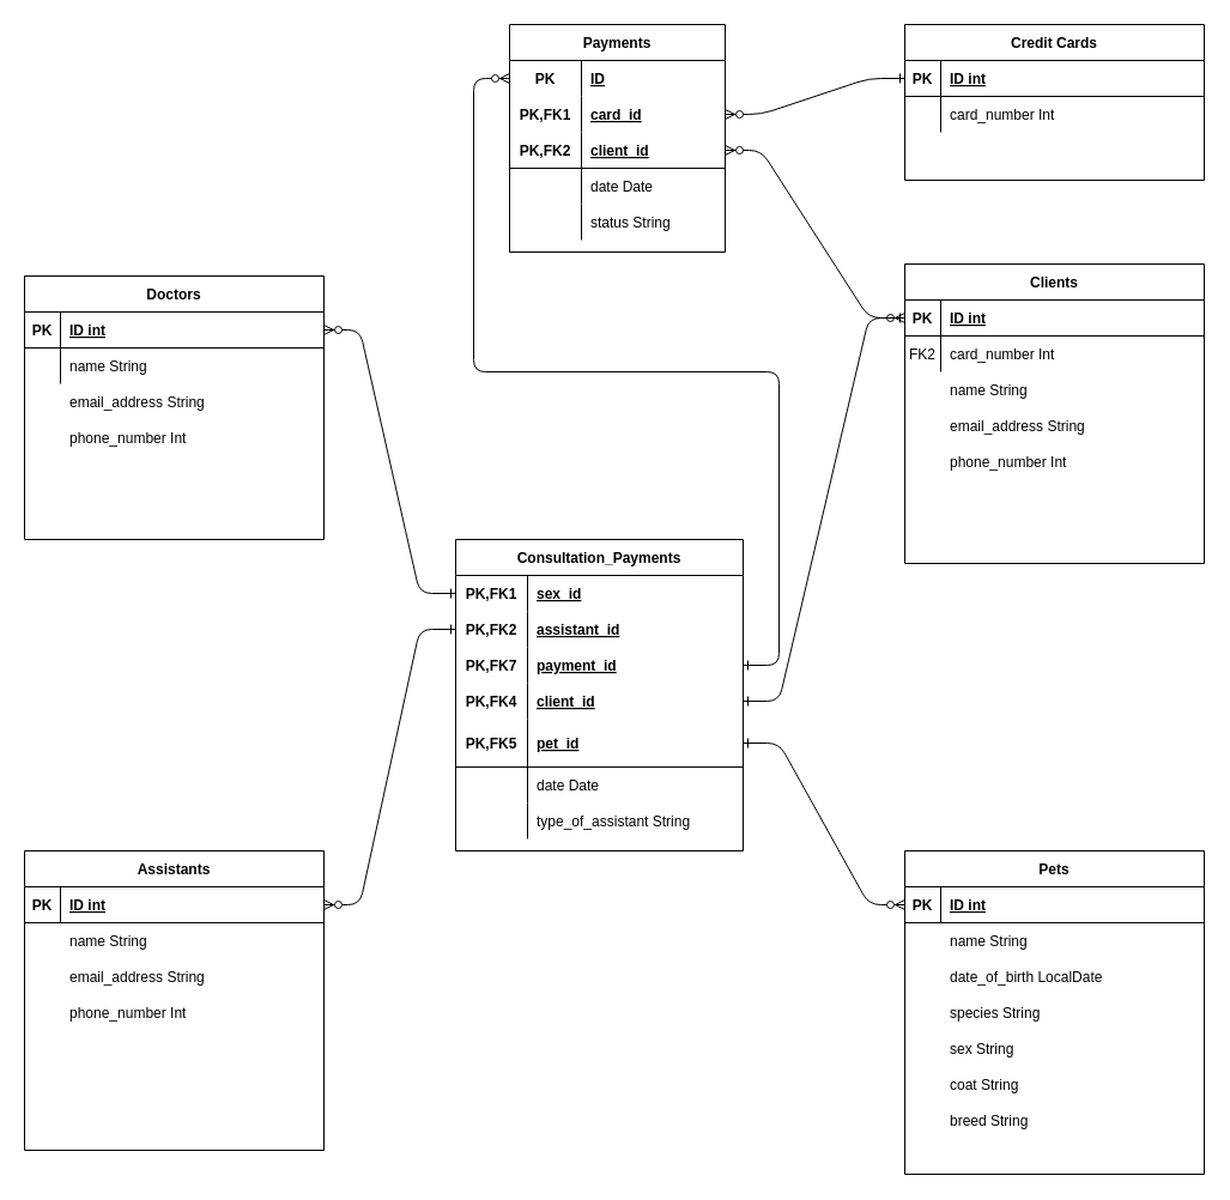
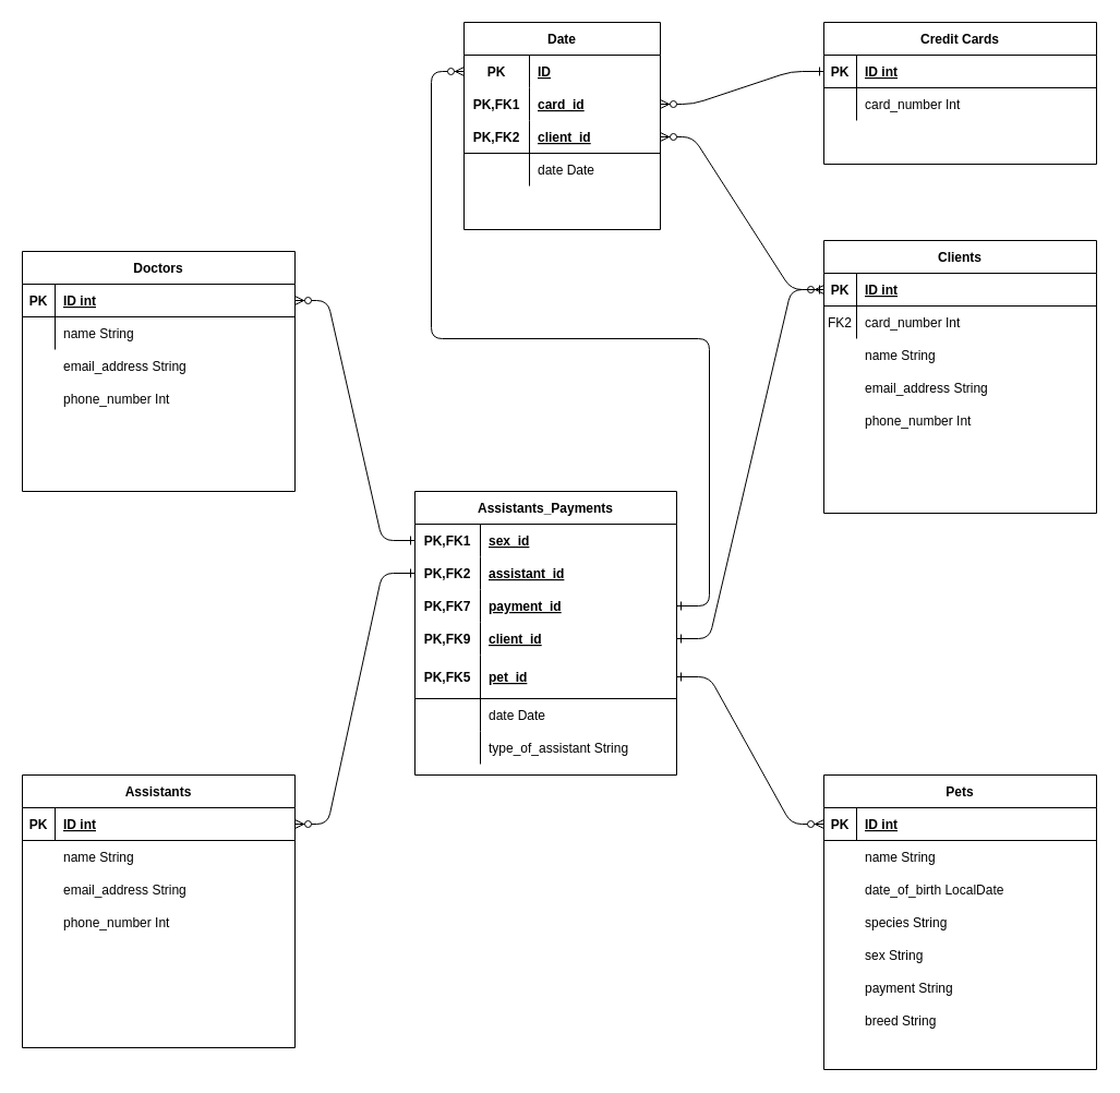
- <mxCell id="72" value="Payments" style="shape=table;startSize=30;container=1;collapsible=1;childLayout=tableLayout;fixedRows=1;rowLines=0;fontStyle=1;align=center;resizeLast=1;" vertex="1" parent="1"><mxGeometry x="425" y="20" width="180" height="190" as="geometry" /></mxCell>
+ <mxCell id="72" value="Date" style="shape=table;startSize=30;container=1;collapsible=1;childLayout=tableLayout;fixedRows=1;rowLines=0;fontStyle=1;align=center;resizeLast=1;" vertex="1" parent="1"><mxGeometry x="425" y="20" width="180" height="190" as="geometry" /></mxCell>
- <mxCell id="87" value="status String" style="shape=partialRectangle;connectable=0;fillColor=none;top=0;left=0;bottom=0;right=0;align=left;spacingLeft=6;overflow=hidden;" vertex="1" parent="85"><mxGeometry x="60" width="120" height="30" as="geometry" /></mxCell>
- <mxCell id="46" value="Consultation_Payments" style="shape=table;startSize=30;container=1;collapsible=1;childLayout=tableLayout;fixedRows=1;rowLines=0;fontStyle=1;align=center;resizeLast=1;" vertex="1" parent="1"><mxGeometry x="380" y="450" width="240" height="260" as="geometry"><mxRectangle x="-170" y="480" width="140" height="30" as="alternateBounds" /></mxGeometry></mxCell>
+ <mxCell id="46" value="Assistants_Payments" style="shape=table;startSize=30;container=1;collapsible=1;childLayout=tableLayout;fixedRows=1;rowLines=0;fontStyle=1;align=center;resizeLast=1;" vertex="1" parent="1"><mxGeometry x="380" y="450" width="240" height="260" as="geometry"><mxRectangle x="-170" y="480" width="140" height="30" as="alternateBounds" /></mxGeometry></mxCell>
- <mxCell id="57" value="PK,FK4" style="shape=partialRectangle;connectable=0;fillColor=none;top=0;left=0;bottom=0;right=0;fontStyle=1;overflow=hidden;" vertex="1" parent="56"><mxGeometry width="60" height="30" as="geometry" /></mxCell>
+ <mxCell id="57" value="PK,FK9" style="shape=partialRectangle;connectable=0;fillColor=none;top=0;left=0;bottom=0;right=0;fontStyle=1;overflow=hidden;" vertex="1" parent="56"><mxGeometry width="60" height="30" as="geometry" /></mxCell>
- <mxCell id="37" value="coat String" style="shape=partialRectangle;overflow=hidden;connectable=0;fillColor=none;top=0;left=0;bottom=0;right=0;align=left;spacingLeft=6;" vertex="1" parent="1"><mxGeometry x="785" y="890" width="220" height="30" as="geometry" /></mxCell>
+ <mxCell id="37" value="payment String" style="shape=partialRectangle;overflow=hidden;connectable=0;fillColor=none;top=0;left=0;bottom=0;right=0;align=left;spacingLeft=6;" vertex="1" parent="1"><mxGeometry x="785" y="890" width="220" height="30" as="geometry" /></mxCell>
